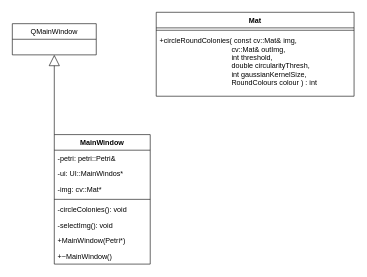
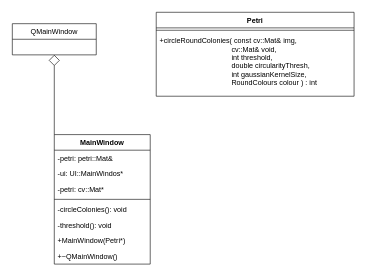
- <mxCell id="13" value="Mat" style="swimlane;fontStyle=1;align=center;verticalAlign=top;childLayout=stackLayout;horizontal=1;startSize=26;horizontalStack=0;resizeParent=1;resizeParentMax=0;resizeLast=0;collapsible=1;marginBottom=0;" vertex="1" parent="1"><mxGeometry x="260" y="20" width="330" height="140" as="geometry" /></mxCell>
+ <mxCell id="13" value="Petri" style="swimlane;fontStyle=1;align=center;verticalAlign=top;childLayout=stackLayout;horizontal=1;startSize=26;horizontalStack=0;resizeParent=1;resizeParentMax=0;resizeLast=0;collapsible=1;marginBottom=0;" vertex="1" parent="1"><mxGeometry x="260" y="20" width="330" height="140" as="geometry" /></mxCell>
- <mxCell id="15" value="+circleRoundColonies( const cv::Mat&amp; img,  &#10;                                    cv::Mat&amp; outImg,&#10;                                    int threshold,&#10;                                    double circularityThresh, &#10;                                    int gaussianKernelSize,            &#10;                                    RoundColours colour ) : int" style="text;strokeColor=none;fillColor=none;align=left;verticalAlign=top;spacingLeft=4;spacingRight=4;overflow=hidden;rotatable=0;points=[[0,0.5],[1,0.5]];portConstraint=eastwest;" vertex="1" parent="13"><mxGeometry y="34" width="330" height="106" as="geometry" /></mxCell>
+ <mxCell id="15" value="+circleRoundColonies( const cv::Mat&amp; img,  &#10;                                    cv::Mat&amp; void,&#10;                                    int threshold,&#10;                                    double circularityThresh, &#10;                                    int gaussianKernelSize,            &#10;                                    RoundColours colour ) : int" style="text;strokeColor=none;fillColor=none;align=left;verticalAlign=top;spacingLeft=4;spacingRight=4;overflow=hidden;rotatable=0;points=[[0,0.5],[1,0.5]];portConstraint=eastwest;" vertex="1" parent="13"><mxGeometry y="34" width="330" height="106" as="geometry" /></mxCell>
- <mxCell id="12" value="" style="endArrow=block;endSize=16;endFill=0;html=1;entryX=0.5;entryY=1;entryDx=0;entryDy=0;exitX=0;exitY=0;exitDx=0;exitDy=0;" edge="1" parent="1" source="2" target="11"><mxGeometry width="160" relative="1" as="geometry"><mxPoint x="120" y="464" as="sourcePoint" /><mxPoint x="280" y="464" as="targetPoint" /></mxGeometry></mxCell>
+ <mxCell id="12" value="" style="endArrow=diamond;endSize=16;endFill=0;html=1;entryX=0.5;entryY=1;entryDx=0;entryDy=0;exitX=0;exitY=0;exitDx=0;exitDy=0;" edge="1" parent="1" source="2" target="11"><mxGeometry width="160" relative="1" as="geometry"><mxPoint x="120" y="464" as="sourcePoint" /><mxPoint x="280" y="464" as="targetPoint" /></mxGeometry></mxCell>
- <mxCell id="3" value="-petri: petri::Petri&amp;" style="text;strokeColor=none;fillColor=none;align=left;verticalAlign=top;spacingLeft=4;spacingRight=4;overflow=hidden;rotatable=0;points=[[0,0.5],[1,0.5]];portConstraint=eastwest;" parent="2" vertex="1"><mxGeometry y="26" width="160" height="26" as="geometry" /></mxCell>
+ <mxCell id="3" value="-petri: petri::Mat&amp;" style="text;strokeColor=none;fillColor=none;align=left;verticalAlign=top;spacingLeft=4;spacingRight=4;overflow=hidden;rotatable=0;points=[[0,0.5],[1,0.5]];portConstraint=eastwest;" parent="2" vertex="1"><mxGeometry y="26" width="160" height="26" as="geometry" /></mxCell>
- <mxCell id="5" value="-img: cv::Mat*" style="text;strokeColor=none;fillColor=none;align=left;verticalAlign=top;spacingLeft=4;spacingRight=4;overflow=hidden;rotatable=0;points=[[0,0.5],[1,0.5]];portConstraint=eastwest;" parent="2" vertex="1"><mxGeometry y="78" width="160" height="26" as="geometry" /></mxCell>
+ <mxCell id="5" value="-petri: cv::Mat*" style="text;strokeColor=none;fillColor=none;align=left;verticalAlign=top;spacingLeft=4;spacingRight=4;overflow=hidden;rotatable=0;points=[[0,0.5],[1,0.5]];portConstraint=eastwest;" parent="2" vertex="1"><mxGeometry y="78" width="160" height="26" as="geometry" /></mxCell>
- <mxCell id="8" value="-selectImg(): void" style="text;strokeColor=none;fillColor=none;align=left;verticalAlign=top;spacingLeft=4;spacingRight=4;overflow=hidden;rotatable=0;points=[[0,0.5],[1,0.5]];portConstraint=eastwest;" parent="2" vertex="1"><mxGeometry y="138" width="160" height="26" as="geometry" /></mxCell>
+ <mxCell id="8" value="-threshold(): void" style="text;strokeColor=none;fillColor=none;align=left;verticalAlign=top;spacingLeft=4;spacingRight=4;overflow=hidden;rotatable=0;points=[[0,0.5],[1,0.5]];portConstraint=eastwest;" parent="2" vertex="1"><mxGeometry y="138" width="160" height="26" as="geometry" /></mxCell>
- <mxCell id="10" value="+~MainWindow()" style="text;strokeColor=none;fillColor=none;align=left;verticalAlign=top;spacingLeft=4;spacingRight=4;overflow=hidden;rotatable=0;points=[[0,0.5],[1,0.5]];portConstraint=eastwest;" parent="2" vertex="1"><mxGeometry y="190" width="160" height="26" as="geometry" /></mxCell>
+ <mxCell id="10" value="+~QMainWindow()" style="text;strokeColor=none;fillColor=none;align=left;verticalAlign=top;spacingLeft=4;spacingRight=4;overflow=hidden;rotatable=0;points=[[0,0.5],[1,0.5]];portConstraint=eastwest;" parent="2" vertex="1"><mxGeometry y="190" width="160" height="26" as="geometry" /></mxCell>
